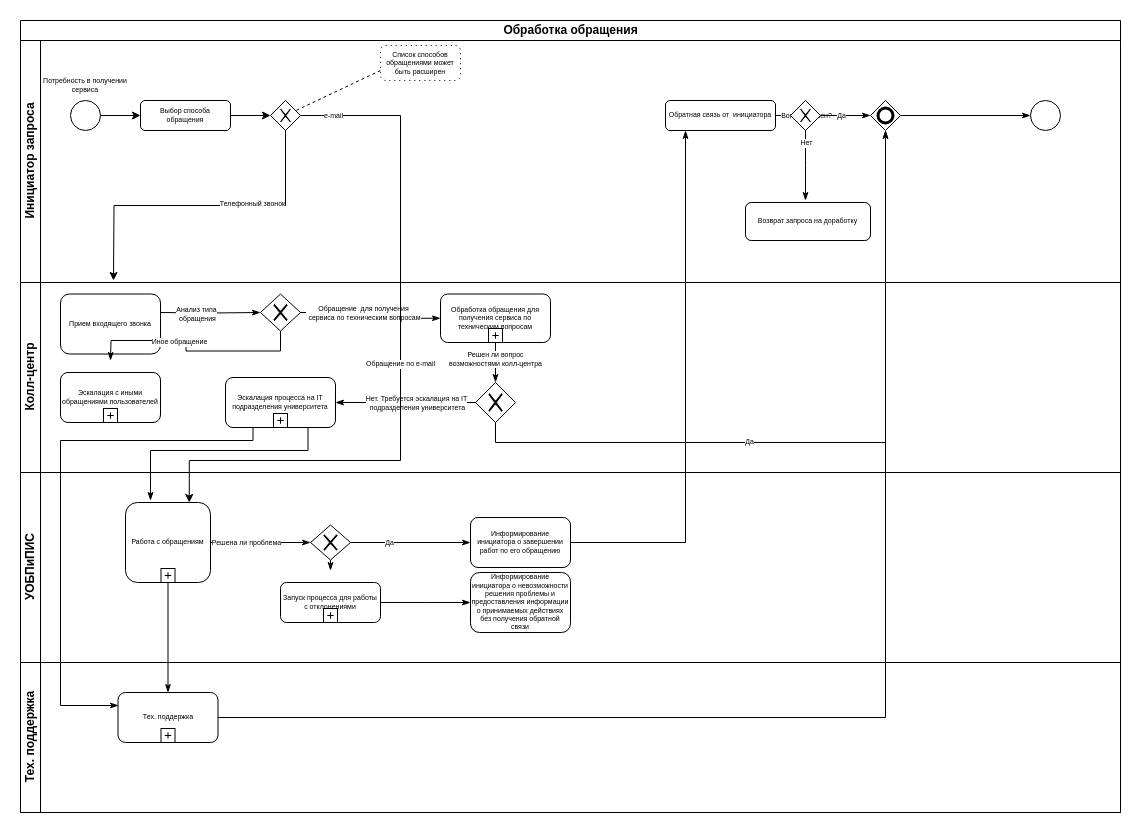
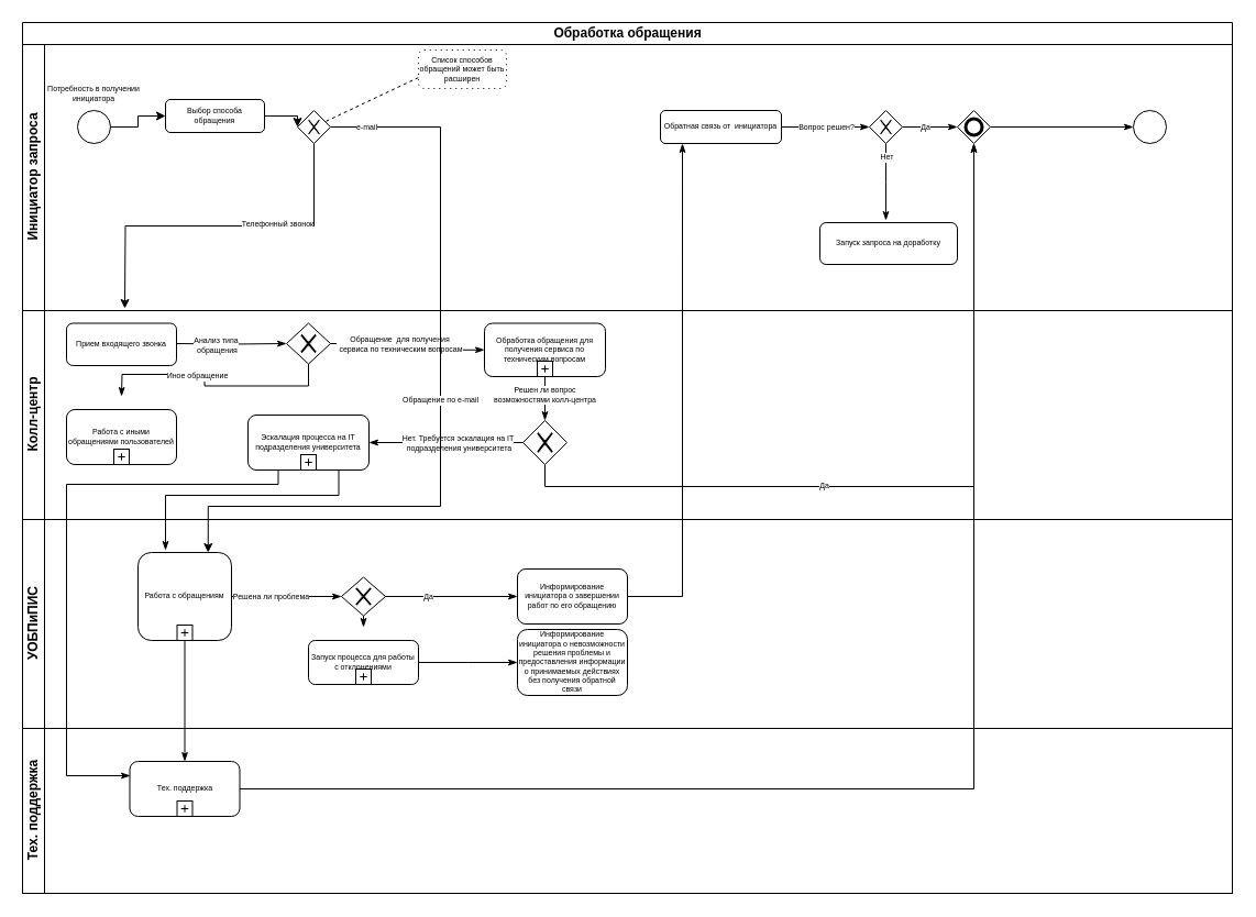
- <mxCell id="11" value="Список способов обращениями может быть расширен" style="shape=ext;rounded=1;html=1;whiteSpace=wrap;dashed=1;dashPattern=1 4;fontSize=7;" vertex="1" parent="3"><mxGeometry x="360" y="5" width="80" height="35" as="geometry" /></mxCell>
+ <mxCell id="11" value="Список способов обращений может быть расширен" style="shape=ext;rounded=1;html=1;whiteSpace=wrap;dashed=1;dashPattern=1 4;fontSize=7;" vertex="1" parent="3"><mxGeometry x="360" y="5" width="80" height="35" as="geometry" /></mxCell>
- <mxCell id="6" value="Потребность в получении сервиса" style="text;html=1;strokeColor=none;fillColor=none;align=center;verticalAlign=middle;whiteSpace=wrap;rounded=0;fontSize=7;" vertex="1" parent="3"><mxGeometry x="10" y="30" width="110" height="30" as="geometry" /></mxCell>
+ <mxCell id="6" value="Потребность в получении инициатора" style="text;html=1;strokeColor=none;fillColor=none;align=center;verticalAlign=middle;whiteSpace=wrap;rounded=0;fontSize=7;" vertex="1" parent="3"><mxGeometry x="10" y="30" width="110" height="30" as="geometry" /></mxCell>
- <mxCell id="7" value="Выбор способа обращения" style="shape=ext;rounded=1;html=1;whiteSpace=wrap;fontSize=7;" vertex="1" parent="3"><mxGeometry x="120" y="60" width="90" height="30" as="geometry" /></mxCell>
+ <mxCell id="7" value="Выбор способа обращения" style="shape=ext;rounded=1;html=1;whiteSpace=wrap;fontSize=7;" vertex="1" parent="3"><mxGeometry x="130" y="50" width="90" height="30" as="geometry" /></mxCell>
- <mxCell id="17" value="Обратная связь от&amp;nbsp; инициатора" style="shape=ext;rounded=1;html=1;whiteSpace=wrap;fontSize=7;" vertex="1" parent="3"><mxGeometry x="645" y="60" width="110" height="30" as="geometry" /></mxCell>
+ <mxCell id="17" value="Обратная связь от&amp;nbsp; инициатора" style="shape=ext;rounded=1;html=1;whiteSpace=wrap;fontSize=7;" vertex="1" parent="3"><mxGeometry x="580" y="60" width="110" height="30" as="geometry" /></mxCell>
- <mxCell id="21" value="Возврат запроса на доработку" style="shape=ext;rounded=1;html=1;whiteSpace=wrap;fontSize=7;" vertex="1" parent="3"><mxGeometry x="725" y="162" width="125" height="38" as="geometry" /></mxCell>
+ <mxCell id="21" value="Запуск запроса на доработку" style="shape=ext;rounded=1;html=1;whiteSpace=wrap;fontSize=7;" vertex="1" parent="3"><mxGeometry x="725" y="162" width="125" height="38" as="geometry" /></mxCell>
- <mxCell id="28" value="Прием входящего звонка" style="shape=ext;rounded=1;html=1;whiteSpace=wrap;fontSize=7;" vertex="1" parent="22"><mxGeometry x="40" y="11.5" width="100" height="60" as="geometry" /></mxCell>
+ <mxCell id="28" value="Прием входящего звонка" style="shape=ext;rounded=1;html=1;whiteSpace=wrap;fontSize=7;" vertex="1" parent="22"><mxGeometry x="40" y="11.5" width="100" height="38.5" as="geometry" /></mxCell>
- <mxCell id="26" value="Эскалация с иными обращениями пользователей" style="html=1;whiteSpace=wrap;rounded=1;dropTarget=0;fontSize=7;" vertex="1" parent="22"><mxGeometry x="40" y="90" width="100" height="50" as="geometry" /></mxCell>
+ <mxCell id="26" value="Работа с иными обращениями пользователей" style="html=1;whiteSpace=wrap;rounded=1;dropTarget=0;fontSize=7;" vertex="1" parent="22"><mxGeometry x="40" y="90" width="100" height="50" as="geometry" /></mxCell>
